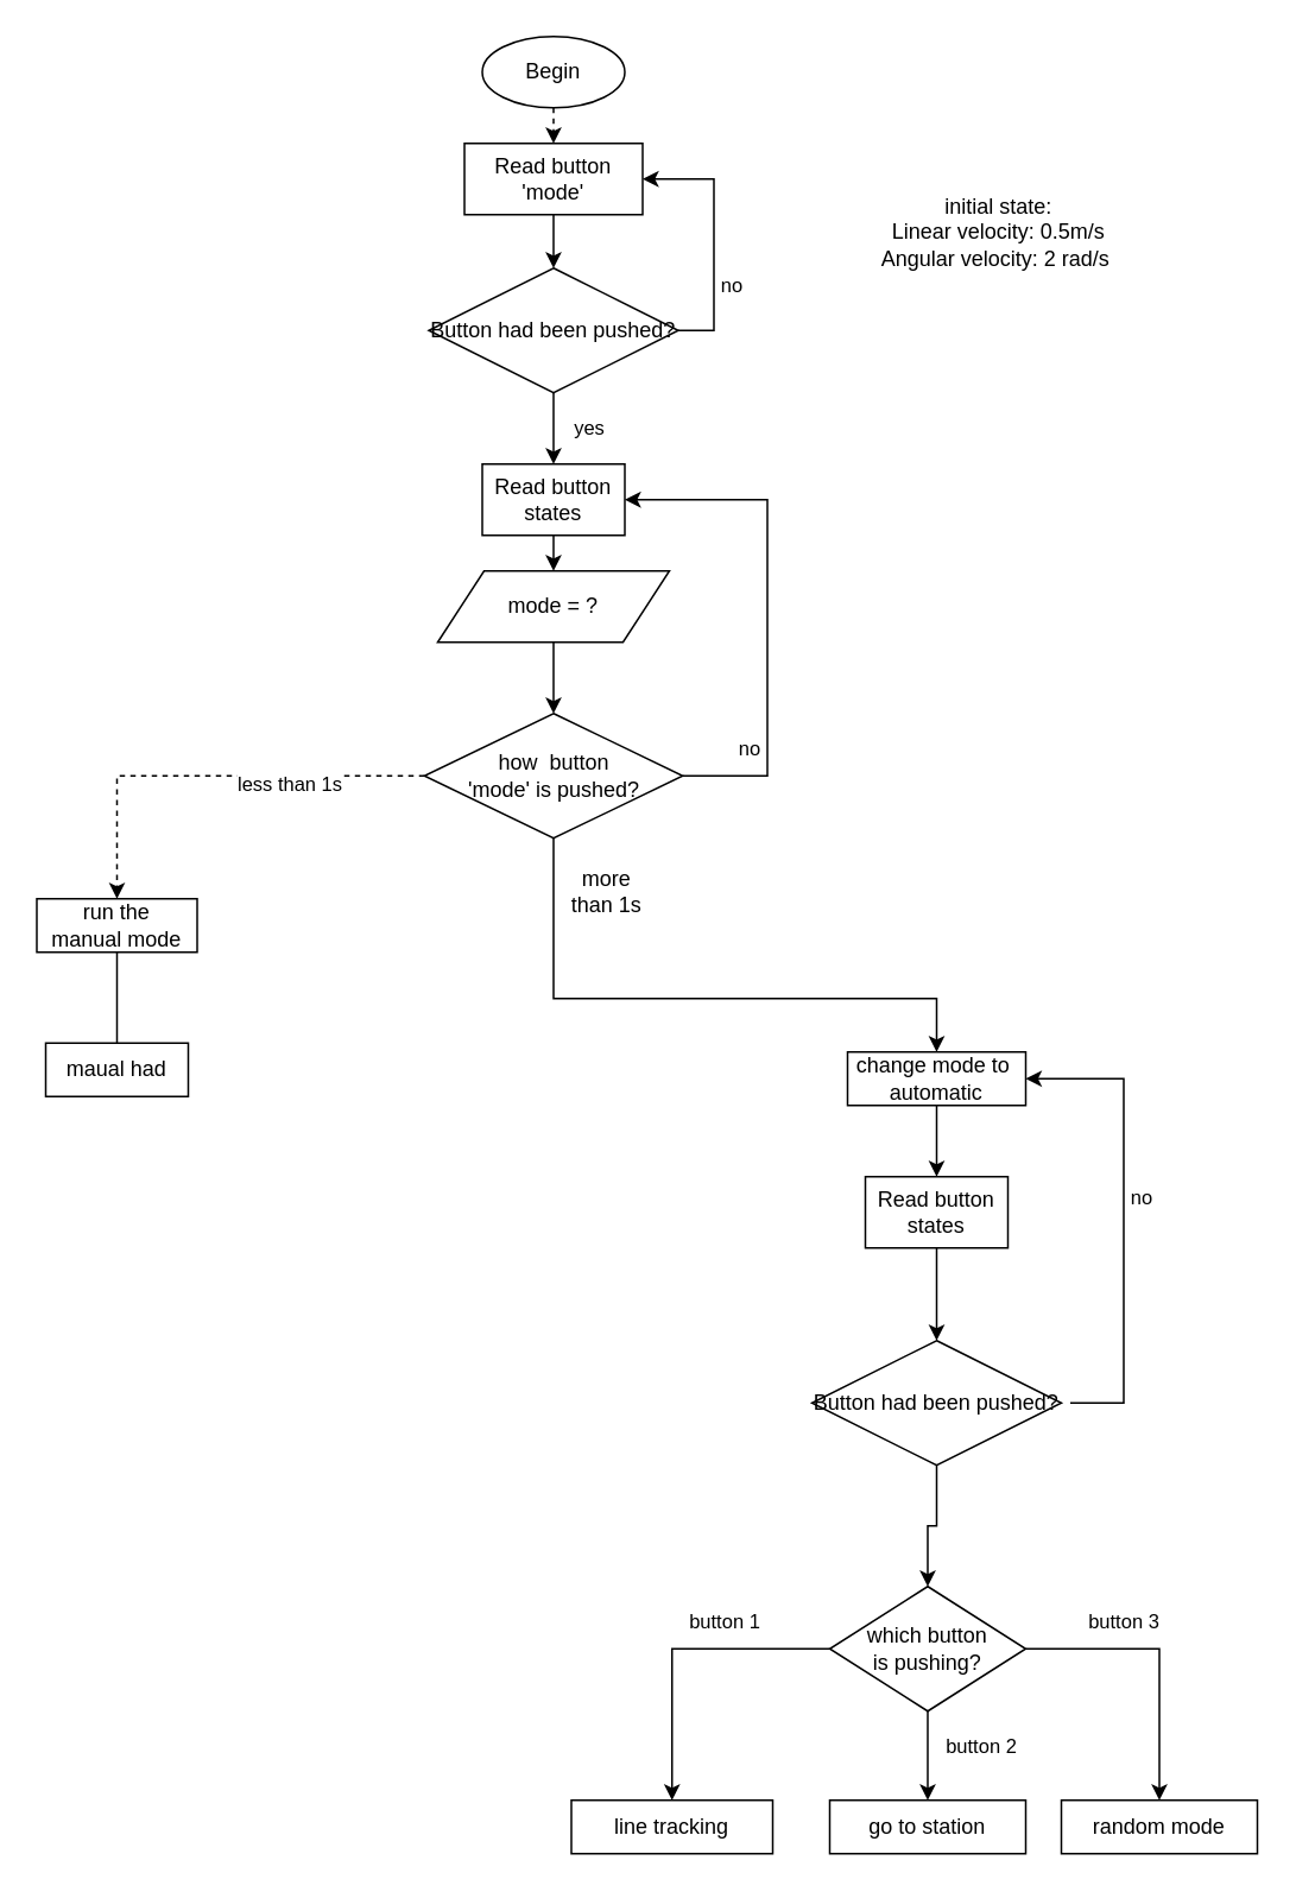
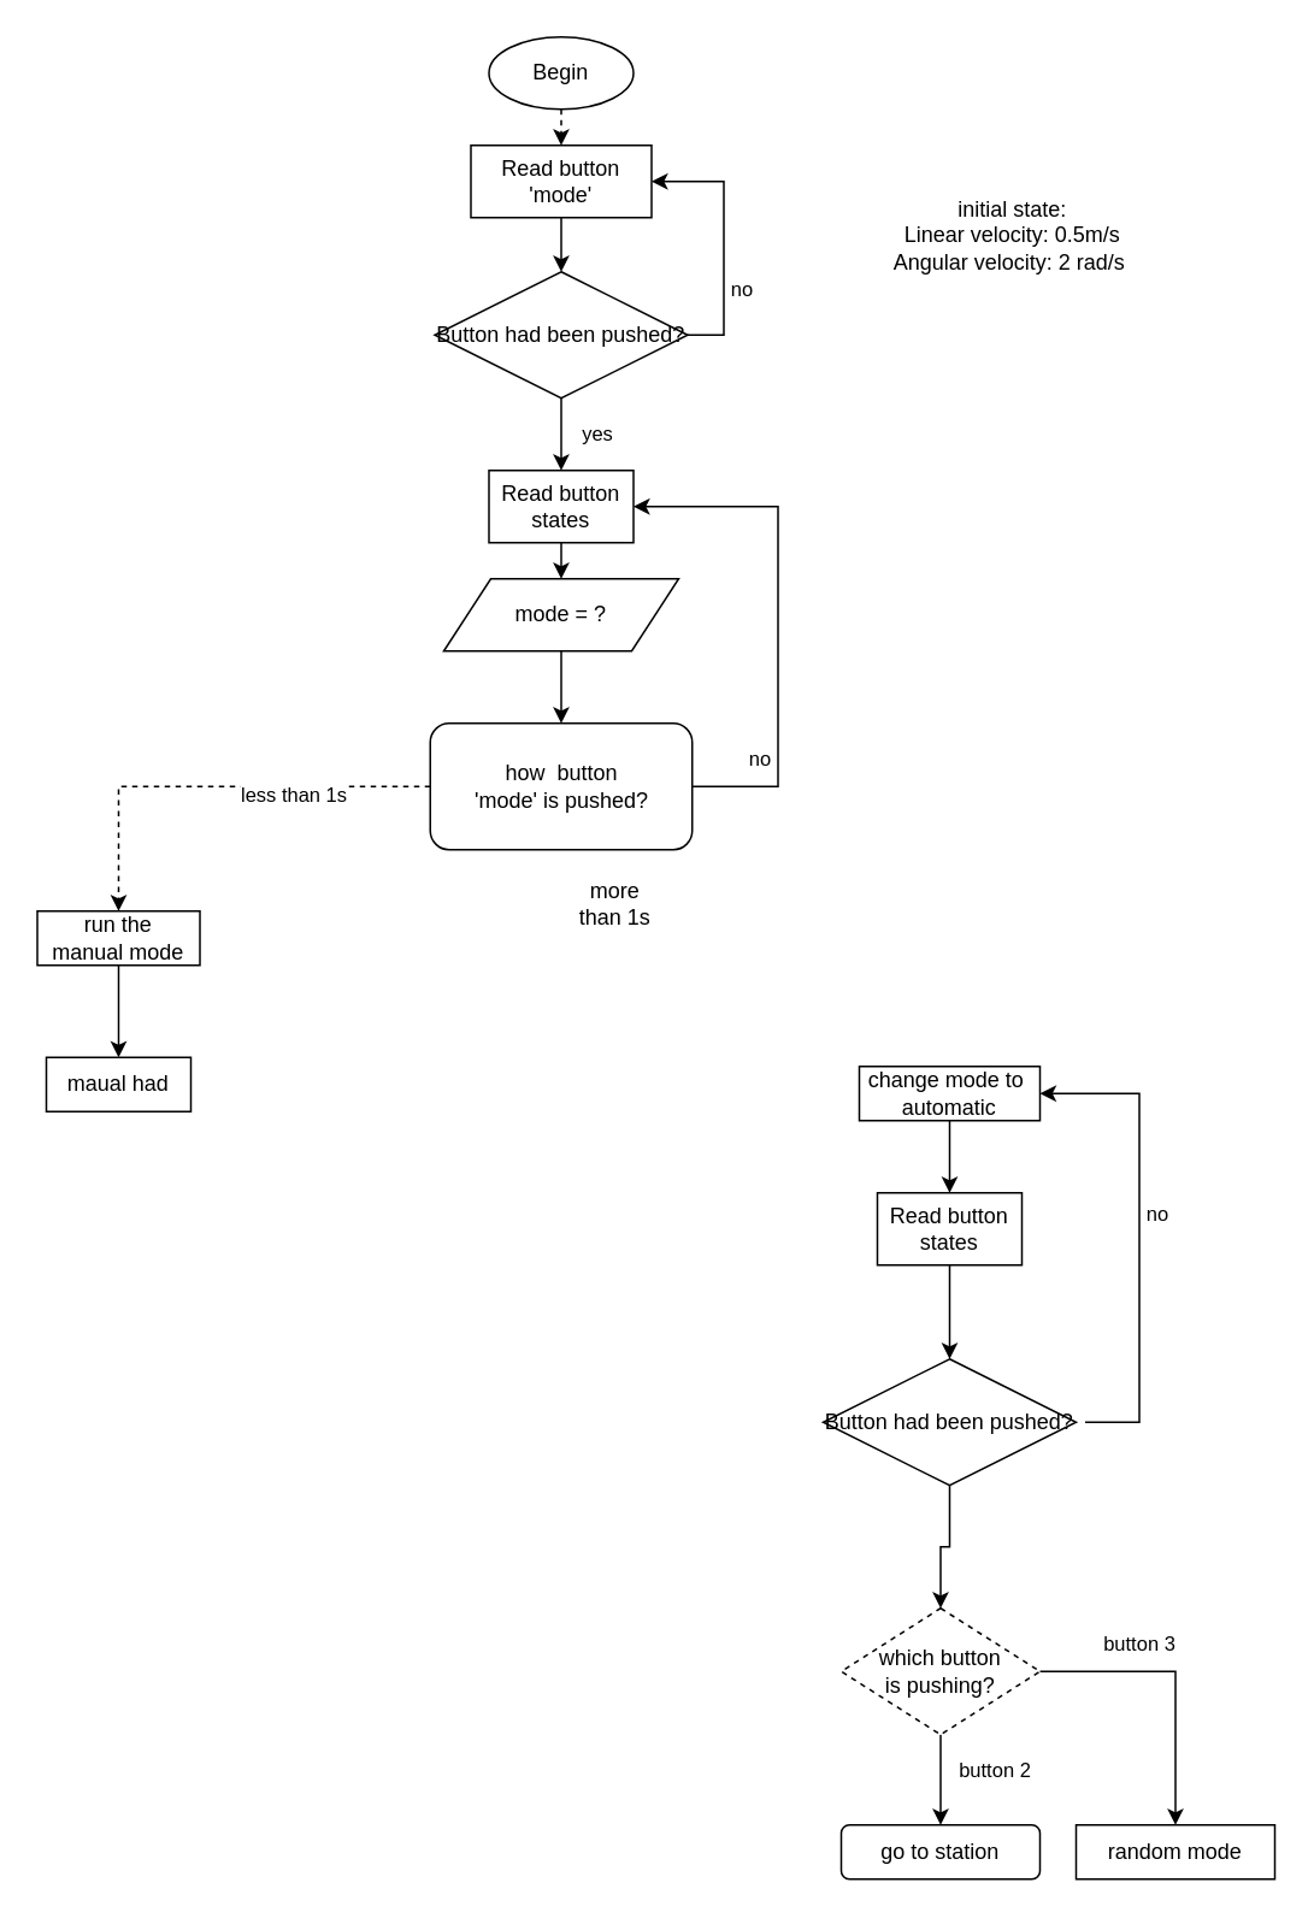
- <mxCell id="16" value="how&amp;nbsp; button&lt;br&gt;'mode' is pushed?" style="rhombus;whiteSpace=wrap;html=1;" parent="1" vertex="1"><mxGeometry x="237.5" y="400" width="145" height="70" as="geometry" /></mxCell>
+ <mxCell id="16" value="how&amp;nbsp; button&lt;br&gt;'mode' is pushed?" style="whiteSpace=wrap;html=1;rounded=1;" parent="1" vertex="1"><mxGeometry x="237.5" y="400" width="145" height="70" as="geometry" /></mxCell>
- <mxCell id="14" value="" style="edgeStyle=orthogonalEdgeStyle;rounded=0;orthogonalLoop=1;jettySize=auto;html=1;entryX=0.5;entryY=0;entryDx=0;entryDy=0;" parent="1" source="16" target="20" edge="1"><mxGeometry relative="1" as="geometry"><mxPoint x="310" y="540" as="targetPoint" /><Array as="points"><mxPoint x="310" y="560" /><mxPoint x="525" y="560" /></Array></mxGeometry></mxCell>
- <mxCell id="21" style="edgeStyle=orthogonalEdgeStyle;rounded=0;orthogonalLoop=1;jettySize=auto;html=1;exitX=0.5;exitY=1;exitDx=0;exitDy=0;entryX=0.5;entryY=0;entryDx=0;entryDy=0;endArrow=none;" parent="1" source="22" target="33" edge="1"><mxGeometry relative="1" as="geometry" /></mxCell>
+ <mxCell id="21" style="edgeStyle=orthogonalEdgeStyle;rounded=0;orthogonalLoop=1;jettySize=auto;html=1;exitX=0.5;exitY=1;exitDx=0;exitDy=0;entryX=0.5;entryY=0;entryDx=0;entryDy=0;" parent="1" source="22" target="33" edge="1"><mxGeometry relative="1" as="geometry" /></mxCell>
- <mxCell id="26" value="button 1" style="edgeStyle=orthogonalEdgeStyle;rounded=0;orthogonalLoop=1;jettySize=auto;html=1;entryX=0.5;entryY=0;entryDx=0;entryDy=0;" parent="1" source="29" target="30" edge="1"><mxGeometry x="-0.317" y="-15" relative="1" as="geometry"><mxPoint as="offset" /></mxGeometry></mxCell>
- <mxCell id="29" value="which button&lt;br&gt;is pushing?&lt;br&gt;" style="rhombus;whiteSpace=wrap;html=1;" parent="1" vertex="1"><mxGeometry x="465" y="890" width="110" height="70" as="geometry" /></mxCell>
+ <mxCell id="29" value="which button&lt;br&gt;is pushing?&lt;br&gt;" style="rhombus;whiteSpace=wrap;html=1;dashed=1;" parent="1" vertex="1"><mxGeometry x="465" y="890" width="110" height="70" as="geometry" /></mxCell>
- <mxCell id="30" value="line tracking" style="rounded=0;whiteSpace=wrap;html=1;" parent="1" vertex="1"><mxGeometry x="320" y="1010" width="113" height="30" as="geometry" /></mxCell>
- <mxCell id="31" value="go to station" style="rounded=0;whiteSpace=wrap;html=1;" parent="1" vertex="1"><mxGeometry x="465" y="1010" width="110" height="30" as="geometry" /></mxCell>
+ <mxCell id="31" value="go to station" style="whiteSpace=wrap;html=1;rounded=1;" parent="1" vertex="1"><mxGeometry x="465" y="1010" width="110" height="30" as="geometry" /></mxCell>
